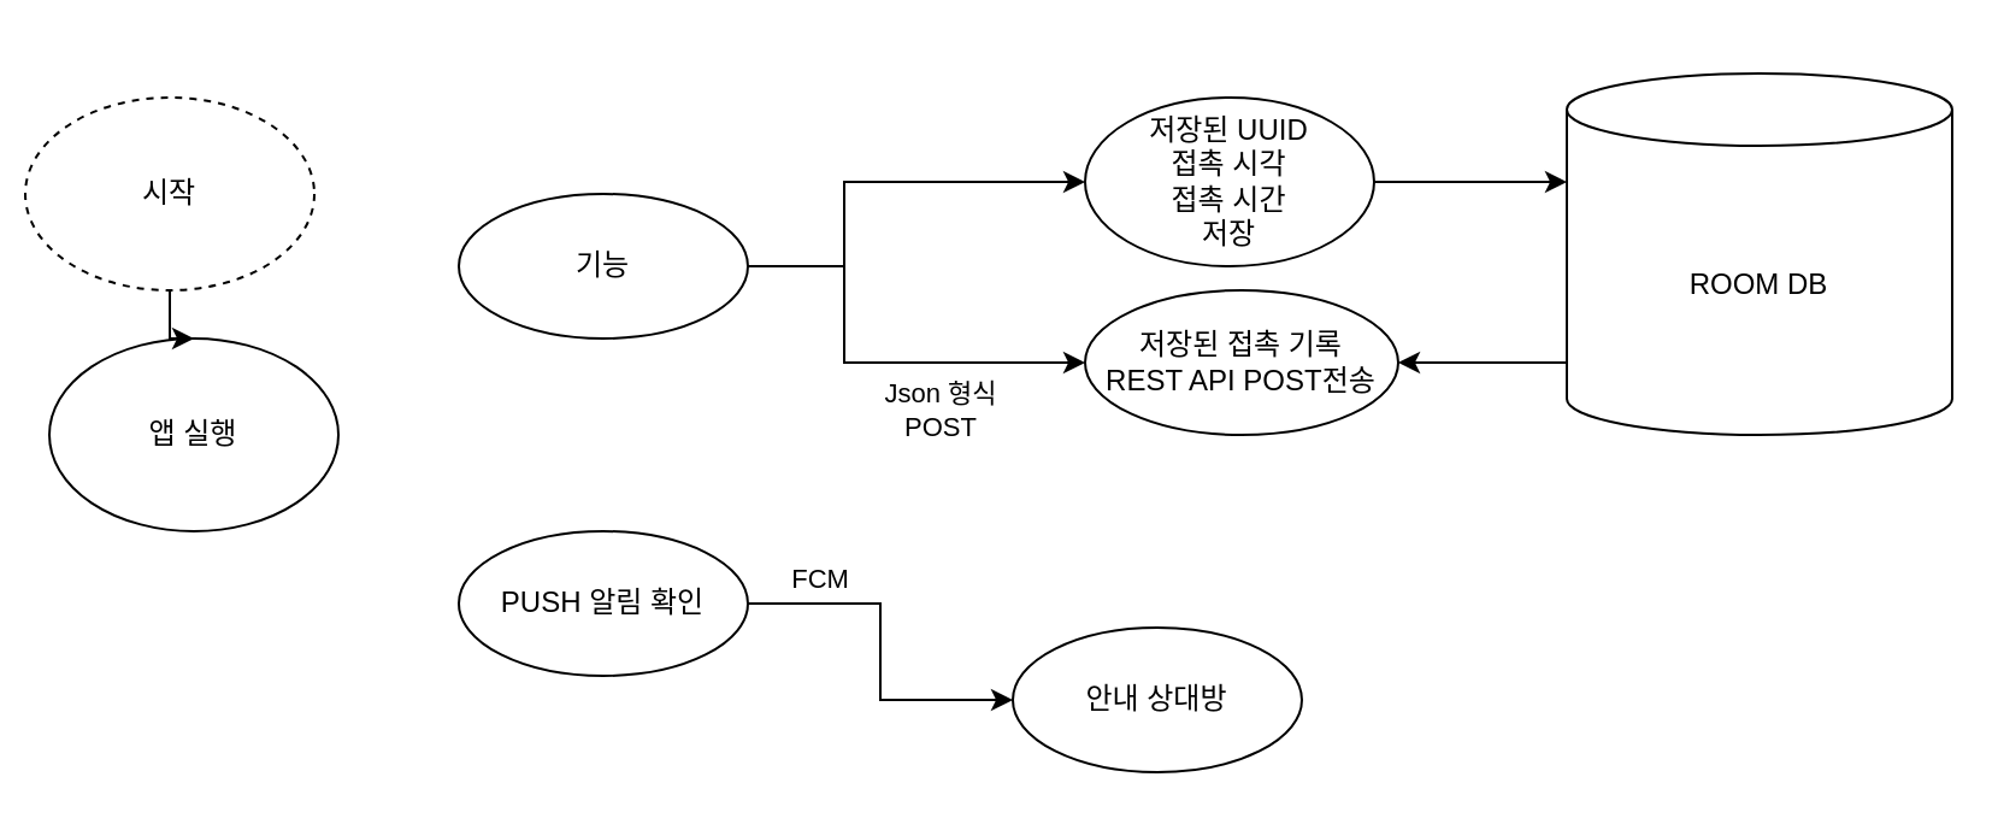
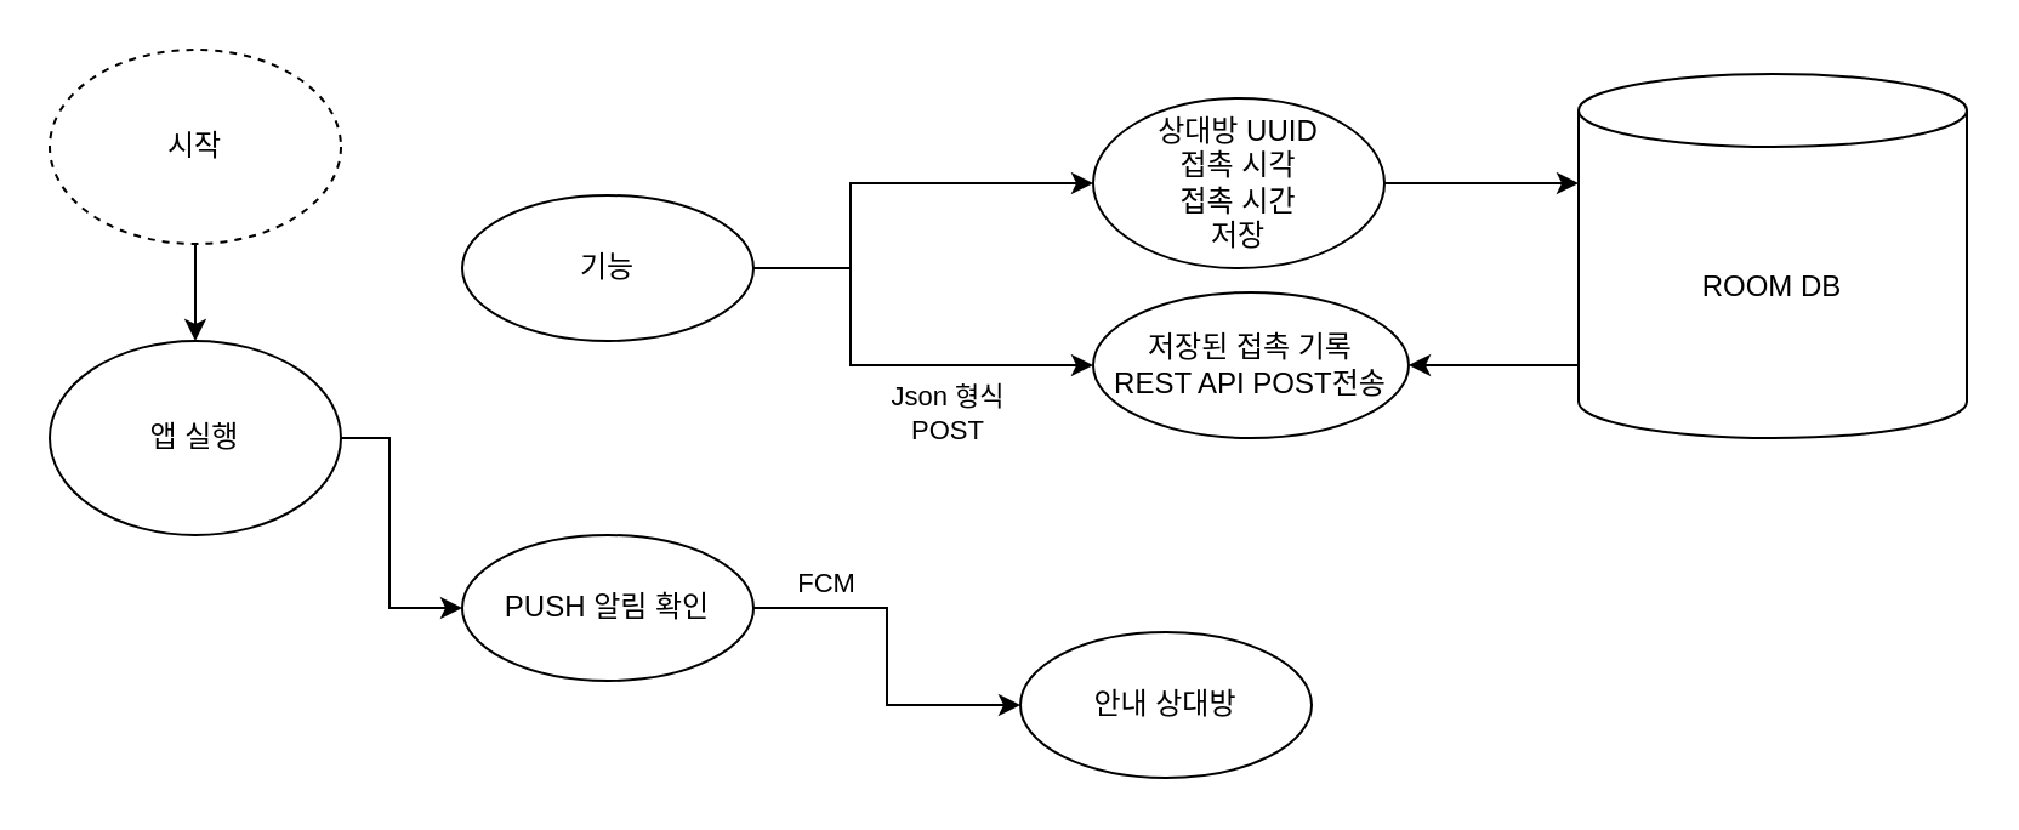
- <mxCell id="8" value="저장된 UUID&lt;br&gt;접촉 시각&lt;br&gt;접촉 시간&lt;br&gt;저장" style="ellipse;whiteSpace=wrap;html=1;" vertex="1" parent="1"><mxGeometry x="450" y="40" width="120" height="70" as="geometry" /></mxCell>
+ <mxCell id="8" value="상대방 UUID&lt;br&gt;접촉 시각&lt;br&gt;접촉 시간&lt;br&gt;저장" style="ellipse;whiteSpace=wrap;html=1;" vertex="1" parent="1"><mxGeometry x="450" y="40" width="120" height="70" as="geometry" /></mxCell>
- <mxCell id="16" value="시작" style="ellipse;whiteSpace=wrap;html=1;dashed=1;" vertex="1" parent="1"><mxGeometry x="10" y="40" width="120" height="80" as="geometry" /></mxCell>
+ <mxCell id="16" value="시작" style="ellipse;whiteSpace=wrap;html=1;dashed=1;" vertex="1" parent="1"><mxGeometry x="20" y="20" width="120" height="80" as="geometry" /></mxCell>
+ <mxCell id="2" value="" style="edgeStyle=orthogonalEdgeStyle;rounded=0;orthogonalLoop=1;jettySize=auto;html=1;" edge="1" parent="1" source="3" target="11"><mxGeometry relative="1" as="geometry"><Array as="points"><mxPoint x="160" y="180" /><mxPoint x="160" y="250" /></Array></mxGeometry></mxCell>
